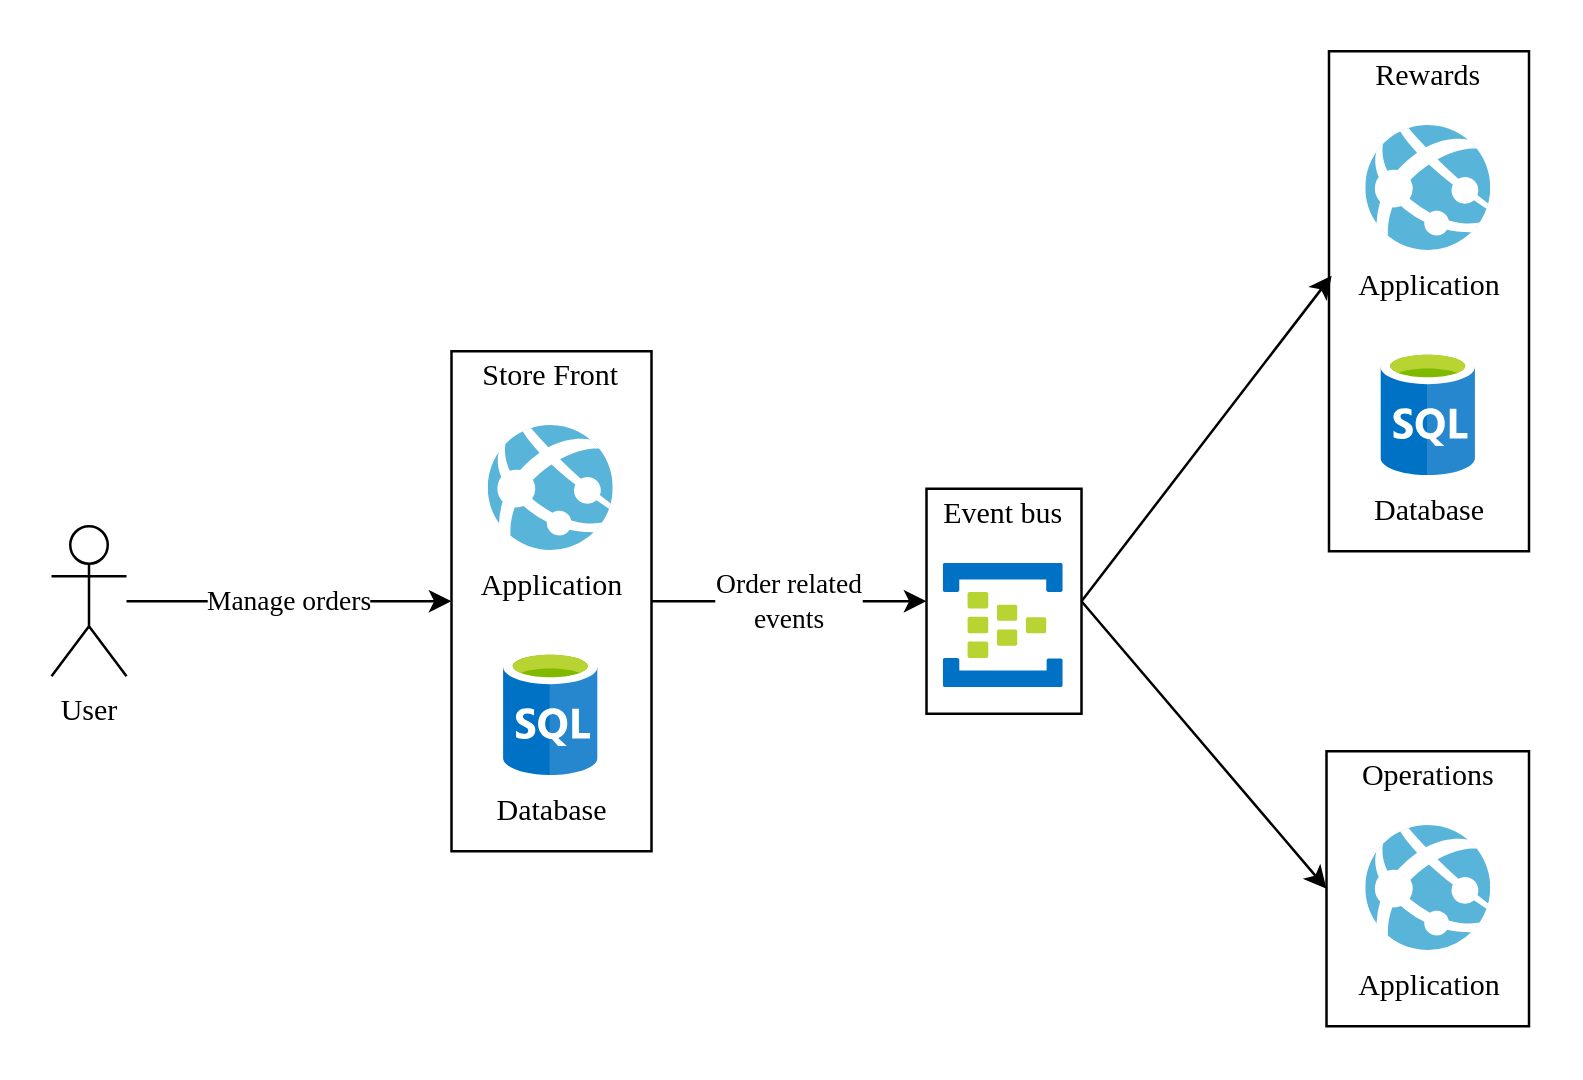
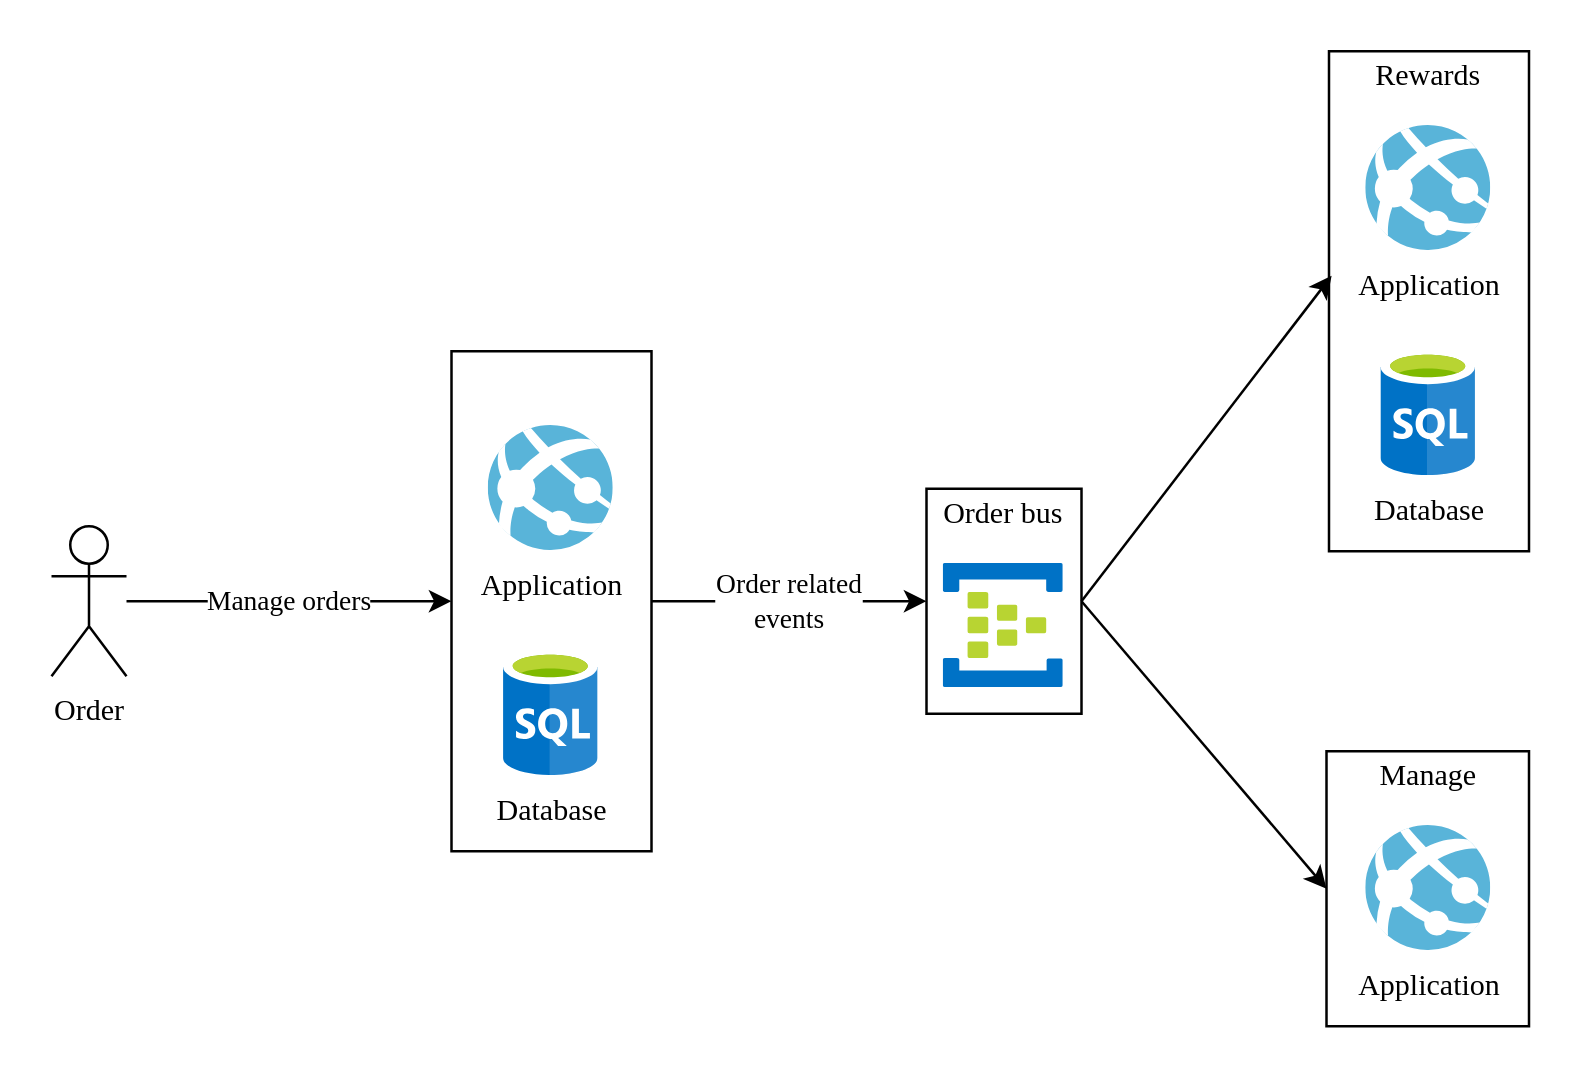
- <mxCell id="6" value="Store Front" style="text;html=1;strokeColor=none;fillColor=none;align=center;verticalAlign=middle;whiteSpace=wrap;rounded=0;fontFamily=Ubuntu;" vertex="1" parent="2"><mxGeometry width="80" height="20" as="geometry" /></mxCell>
- <mxCell id="20" value="Event bus" style="text;html=1;strokeColor=none;fillColor=none;align=center;verticalAlign=middle;whiteSpace=wrap;rounded=0;fontFamily=Ubuntu;" vertex="1" parent="17"><mxGeometry width="62" height="20" as="geometry" /></mxCell>
+ <mxCell id="20" value="Order bus" style="text;html=1;strokeColor=none;fillColor=none;align=center;verticalAlign=middle;whiteSpace=wrap;rounded=0;fontFamily=Ubuntu;" vertex="1" parent="17"><mxGeometry width="62" height="20" as="geometry" /></mxCell>
- <mxCell id="23" value="User" style="shape=umlActor;verticalLabelPosition=bottom;verticalAlign=top;html=1;outlineConnect=0;fontFamily=Ubuntu;" vertex="1" parent="1"><mxGeometry x="20" y="210" width="30" height="60" as="geometry" /></mxCell>
+ <mxCell id="23" value="Order" style="shape=umlActor;verticalLabelPosition=bottom;verticalAlign=top;html=1;outlineConnect=0;fontFamily=Ubuntu;" vertex="1" parent="1"><mxGeometry x="20" y="210" width="30" height="60" as="geometry" /></mxCell>
- <mxCell id="15" value="Operations" style="text;html=1;strokeColor=none;fillColor=none;align=center;verticalAlign=middle;whiteSpace=wrap;rounded=0;fontFamily=Ubuntu;" vertex="1" parent="12"><mxGeometry x="1" width="80" height="20" as="geometry" /></mxCell>
+ <mxCell id="15" value="Manage" style="text;html=1;strokeColor=none;fillColor=none;align=center;verticalAlign=middle;whiteSpace=wrap;rounded=0;fontFamily=Ubuntu;" vertex="1" parent="12"><mxGeometry x="1" width="80" height="20" as="geometry" /></mxCell>
